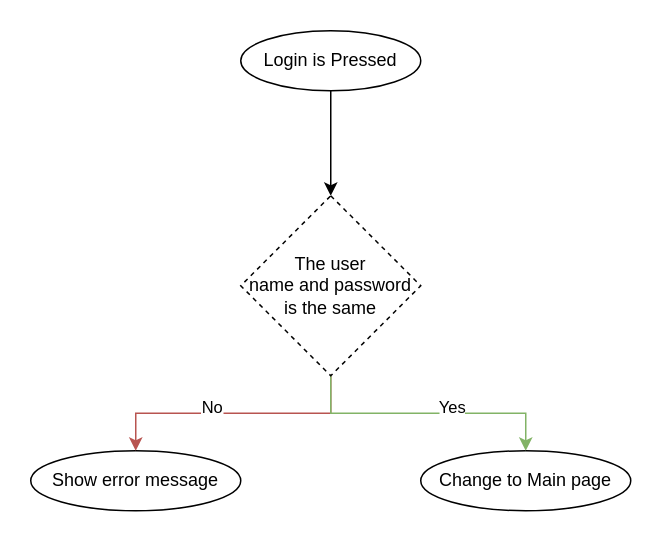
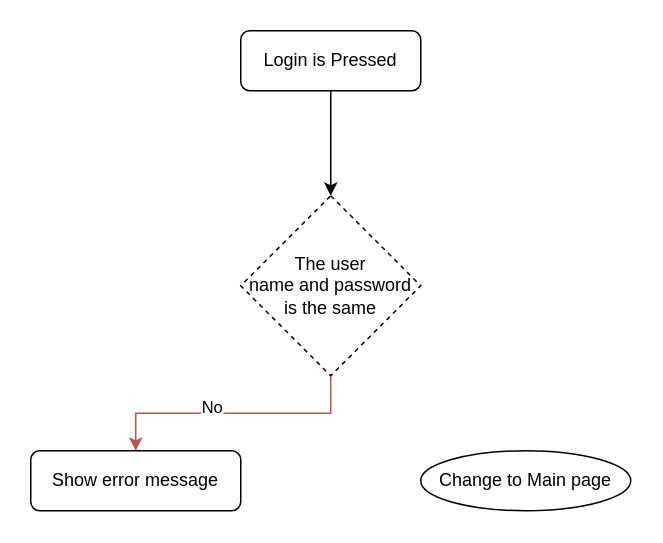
- <mxCell id="3" value="Login is Pressed" style="ellipse;whiteSpace=wrap;html=1;" vertex="1" parent="1"><mxGeometry x="160" y="20" width="120" height="40" as="geometry" /></mxCell>
+ <mxCell id="3" value="Login is Pressed" style="whiteSpace=wrap;html=1;rounded=1;" vertex="1" parent="1"><mxGeometry x="160" y="20" width="120" height="40" as="geometry" /></mxCell>
- <mxCell id="8" style="edgeStyle=orthogonalEdgeStyle;rounded=0;orthogonalLoop=1;jettySize=auto;html=1;fillColor=#d5e8d4;strokeColor=#82b366;" edge="1" parent="1" source="10" target="4"><mxGeometry relative="1" as="geometry" /></mxCell>
- <mxCell id="9" value="Yes" style="edgeLabel;html=1;align=center;verticalAlign=middle;resizable=0;points=[];" vertex="1" connectable="0" parent="8"><mxGeometry x="0.211" y="3" relative="1" as="geometry"><mxPoint x="-4" y="-2" as="offset" /></mxGeometry></mxCell>
- <mxCell id="5" value="Show error message" style="ellipse;whiteSpace=wrap;html=1;" vertex="1" parent="1"><mxGeometry x="20" y="300" width="140" height="40" as="geometry" /></mxCell>
+ <mxCell id="5" value="Show error message" style="whiteSpace=wrap;html=1;rounded=1;" vertex="1" parent="1"><mxGeometry x="20" y="300" width="140" height="40" as="geometry" /></mxCell>
